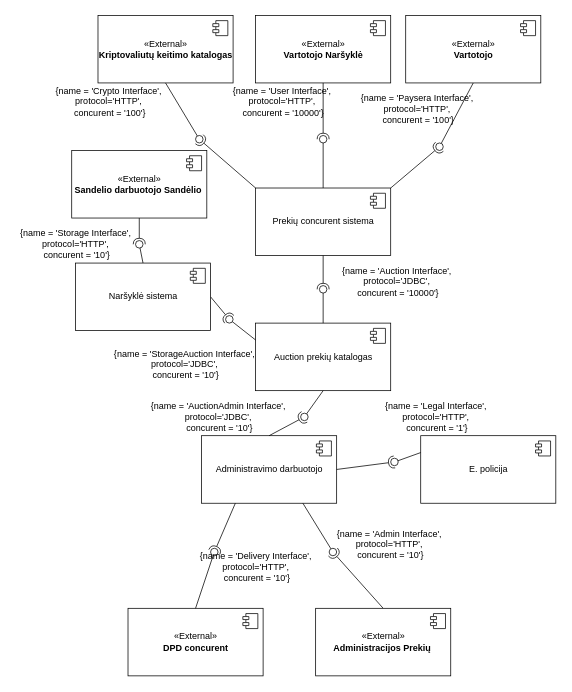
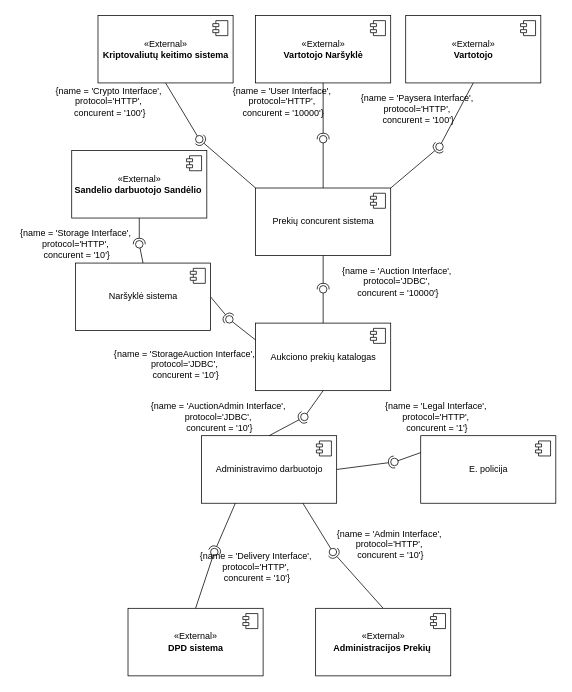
- <mxCell id="12" value="«External»&lt;br&gt;&lt;b&gt;Kriptovaliutų keitimo katalogas&lt;/b&gt;" style="html=1;dropTarget=0;" vertex="1" parent="1"><mxGeometry x="130" y="20" width="180" height="90" as="geometry" /></mxCell>
+ <mxCell id="12" value="«External»&lt;br&gt;&lt;b&gt;Kriptovaliutų keitimo sistema&lt;/b&gt;" style="html=1;dropTarget=0;" vertex="1" parent="1"><mxGeometry x="130" y="20" width="180" height="90" as="geometry" /></mxCell>
- <mxCell id="14" value="Auction prekių katalogas" style="html=1;dropTarget=0;" vertex="1" parent="1"><mxGeometry x="340" y="430" width="180" height="90" as="geometry" /></mxCell>
+ <mxCell id="14" value="Aukciono prekių katalogas" style="html=1;dropTarget=0;" vertex="1" parent="1"><mxGeometry x="340" y="430" width="180" height="90" as="geometry" /></mxCell>
- <mxCell id="8" value="«External»&lt;br&gt;&lt;b&gt;DPD concurent&lt;/b&gt;" style="html=1;dropTarget=0;" vertex="1" parent="1"><mxGeometry x="170" y="810" width="180" height="90" as="geometry" /></mxCell>
+ <mxCell id="8" value="«External»&lt;br&gt;&lt;b&gt;DPD sistema&lt;/b&gt;" style="html=1;dropTarget=0;" vertex="1" parent="1"><mxGeometry x="170" y="810" width="180" height="90" as="geometry" /></mxCell>
